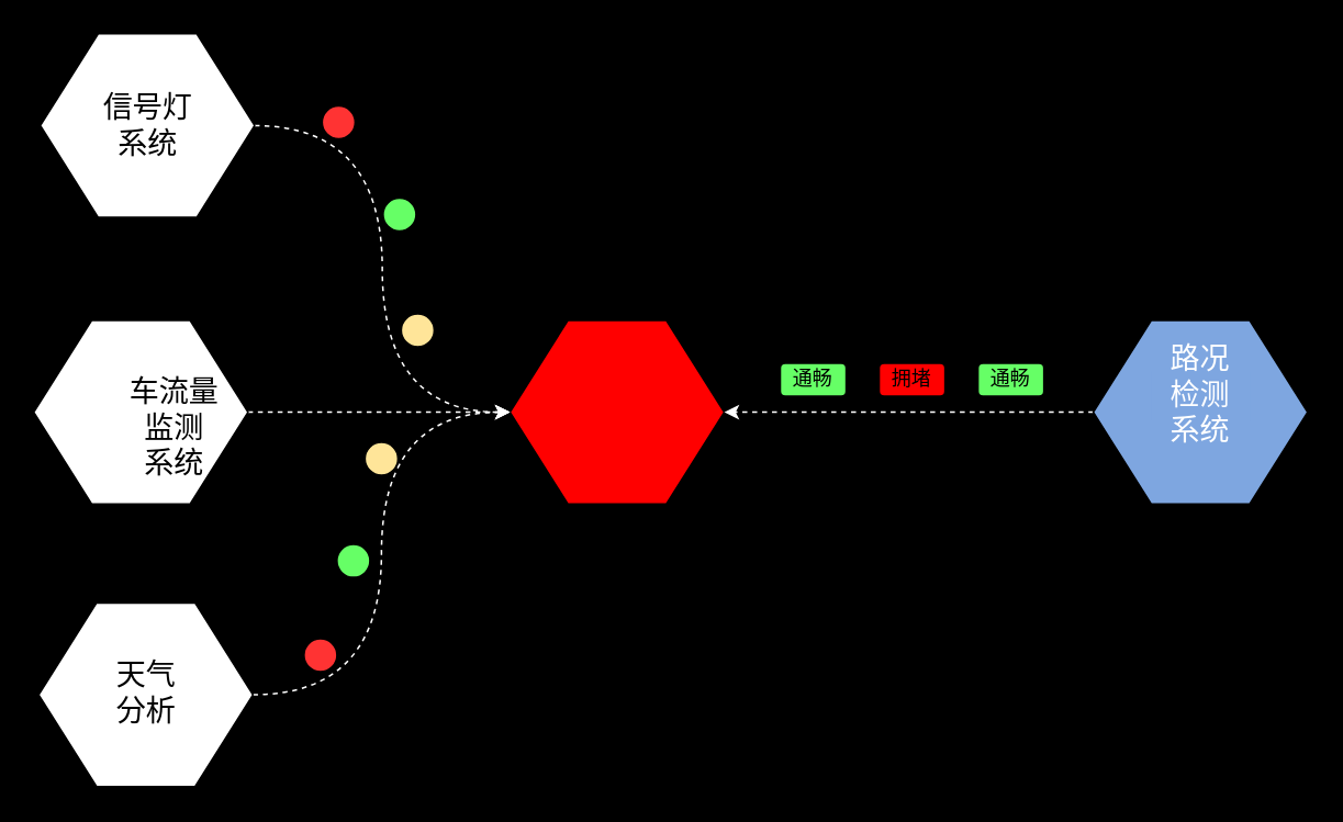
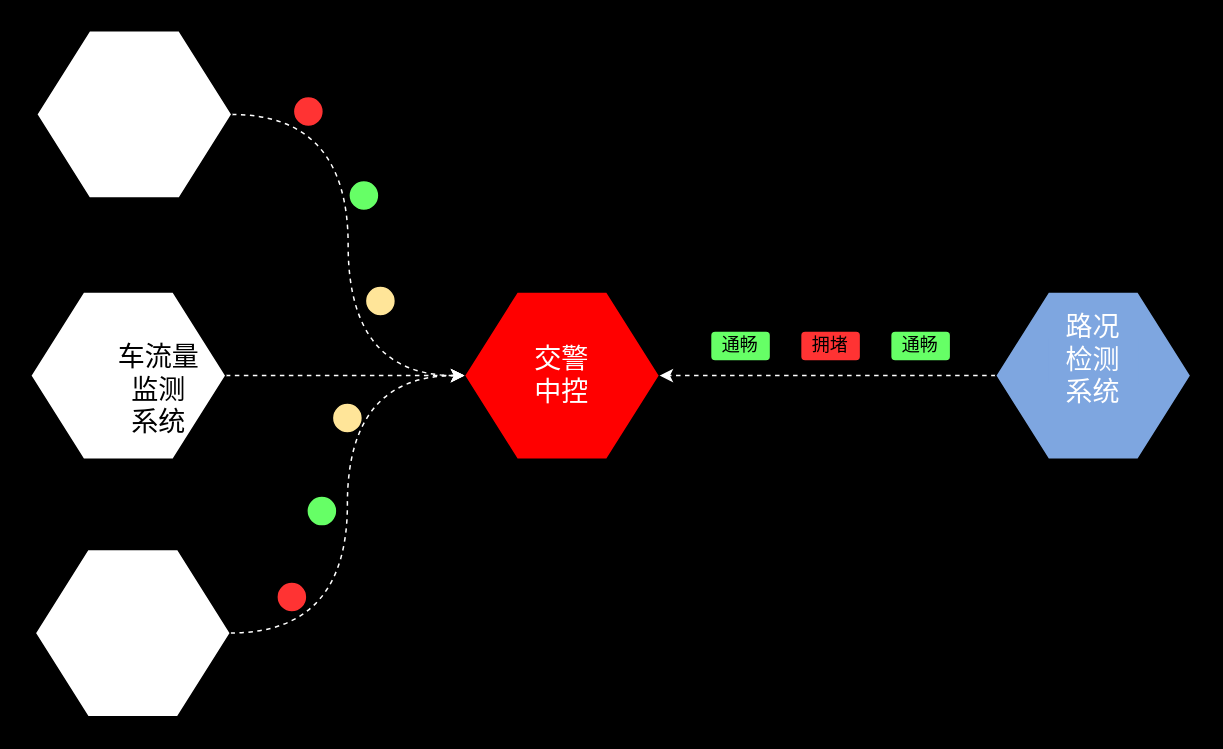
- <mxCell id="6" value="&lt;font style=&quot;font-size: 18px;&quot;&gt;信号灯&lt;br&gt;系统&lt;/font&gt;" style="text;html=1;align=center;verticalAlign=middle;whiteSpace=wrap;rounded=0;" vertex="1" parent="1"><mxGeometry x="51.5" y="60.72" width="75" height="30" as="geometry" /></mxCell>
- <mxCell id="17" value="拥堵" style="rounded=1;whiteSpace=wrap;html=1;fillColor=#ff0000;" vertex="1" parent="1"><mxGeometry x="533" y="220" width="40" height="20" as="geometry" /></mxCell>
+ <mxCell id="17" value="拥堵" style="rounded=1;whiteSpace=wrap;html=1;fillColor=#FF3333;" vertex="1" parent="1"><mxGeometry x="533" y="220" width="40" height="20" as="geometry" /></mxCell>
+ <mxCell id="3" value="&lt;span style=&quot;font-size: 18px;&quot;&gt;&lt;font color=&quot;#ffffff&quot;&gt;交警&lt;br&gt;中控&lt;/font&gt;&lt;/span&gt;" style="text;html=1;align=center;verticalAlign=middle;whiteSpace=wrap;rounded=0;" parent="1" vertex="1"><mxGeometry x="344" y="234.73" width="60" height="30" as="geometry" /></mxCell>
- <mxCell id="12" value="&lt;span style=&quot;font-size: 18px;&quot;&gt;天气&lt;br&gt;分析&lt;/span&gt;" style="text;html=1;align=center;verticalAlign=middle;whiteSpace=wrap;rounded=0;" vertex="1" parent="1"><mxGeometry x="50.5" y="406.29" width="75" height="30" as="geometry" /></mxCell>
